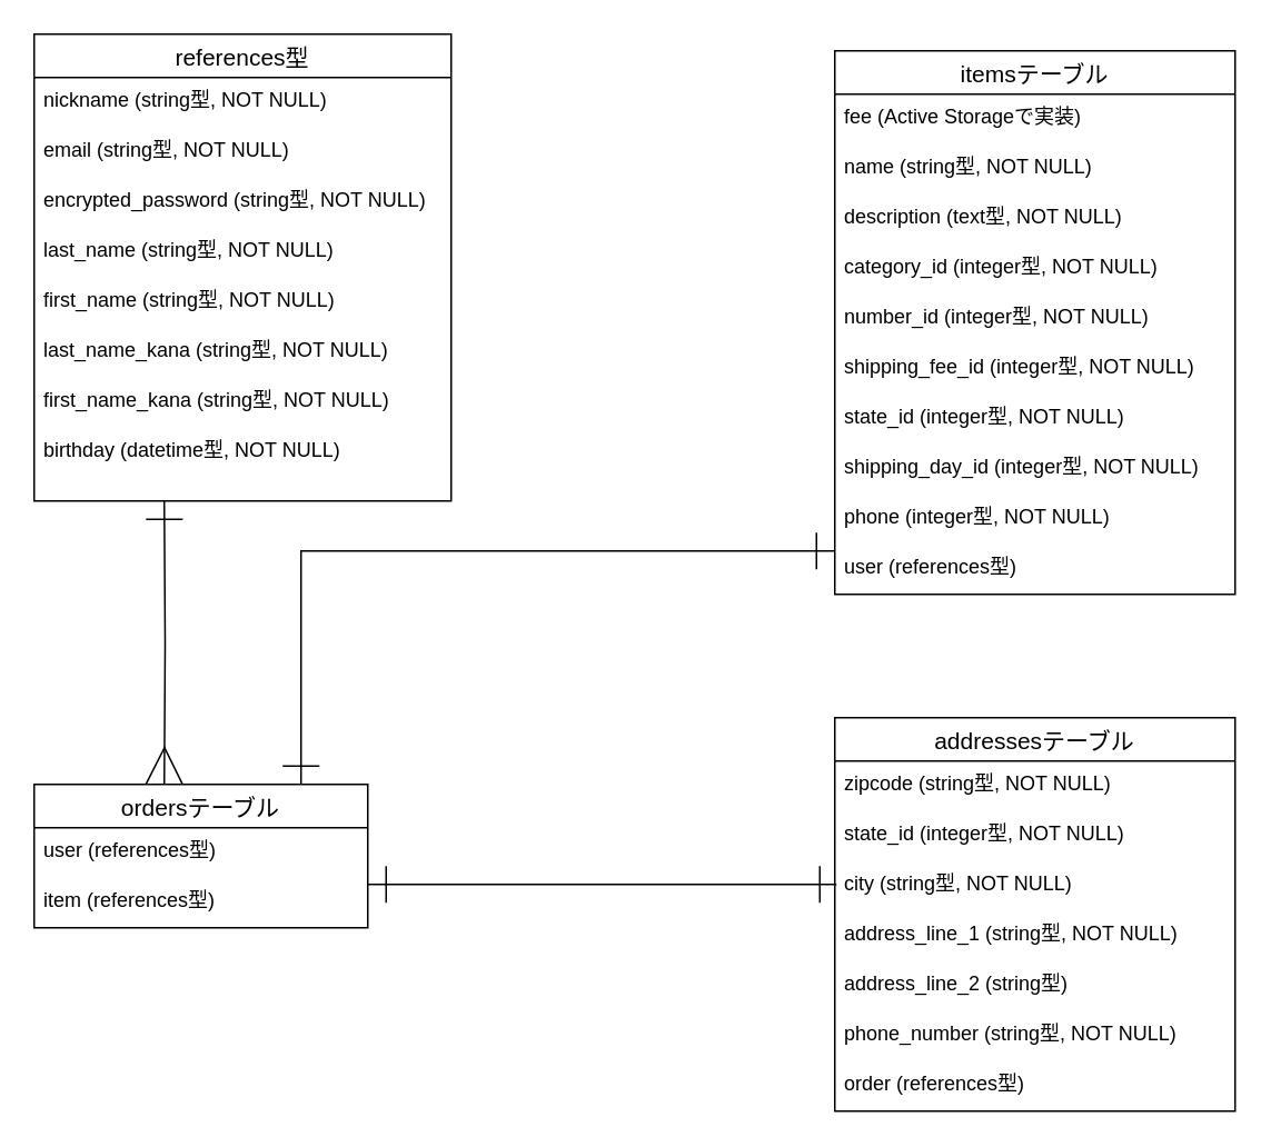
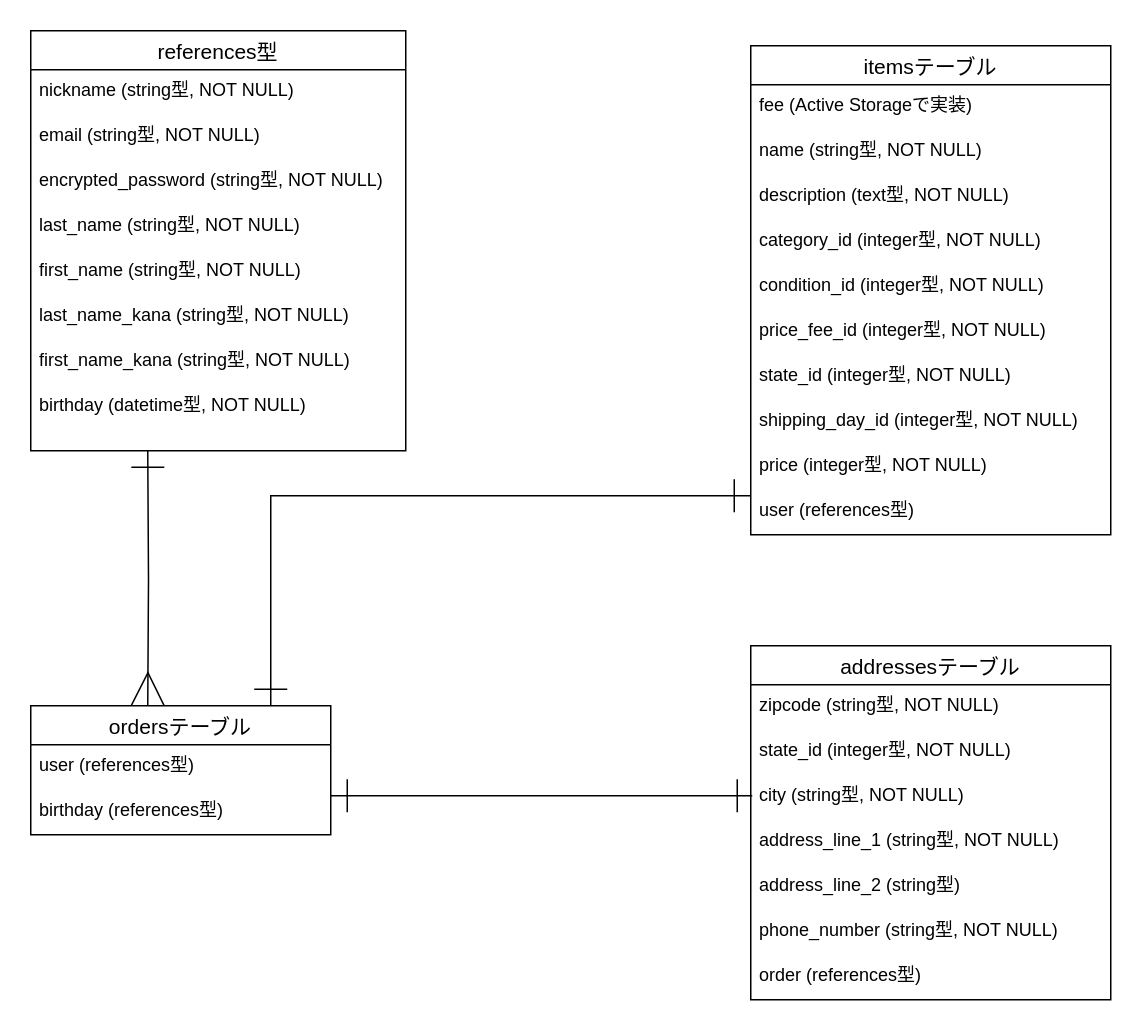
- <mxCell id="19" value="number_id (integer型, NOT NULL)" style="text;strokeColor=none;fillColor=none;spacingLeft=4;spacingRight=4;overflow=hidden;rotatable=0;points=[[0,0.5],[1,0.5]];portConstraint=eastwest;fontSize=12;" parent="14" vertex="1"><mxGeometry y="146" width="240" height="30" as="geometry" /></mxCell>
+ <mxCell id="19" value="condition_id (integer型, NOT NULL)" style="text;strokeColor=none;fillColor=none;spacingLeft=4;spacingRight=4;overflow=hidden;rotatable=0;points=[[0,0.5],[1,0.5]];portConstraint=eastwest;fontSize=12;" parent="14" vertex="1"><mxGeometry y="146" width="240" height="30" as="geometry" /></mxCell>
- <mxCell id="20" value="shipping_fee_id (integer型, NOT NULL)" style="text;strokeColor=none;fillColor=none;spacingLeft=4;spacingRight=4;overflow=hidden;rotatable=0;points=[[0,0.5],[1,0.5]];portConstraint=eastwest;fontSize=12;" parent="14" vertex="1"><mxGeometry y="176" width="240" height="30" as="geometry" /></mxCell>
+ <mxCell id="20" value="price_fee_id (integer型, NOT NULL)" style="text;strokeColor=none;fillColor=none;spacingLeft=4;spacingRight=4;overflow=hidden;rotatable=0;points=[[0,0.5],[1,0.5]];portConstraint=eastwest;fontSize=12;" parent="14" vertex="1"><mxGeometry y="176" width="240" height="30" as="geometry" /></mxCell>
- <mxCell id="23" value="phone (integer型, NOT NULL)" style="text;strokeColor=none;fillColor=none;spacingLeft=4;spacingRight=4;overflow=hidden;rotatable=0;points=[[0,0.5],[1,0.5]];portConstraint=eastwest;fontSize=12;" parent="14" vertex="1"><mxGeometry y="266" width="240" height="30" as="geometry" /></mxCell>
+ <mxCell id="23" value="price (integer型, NOT NULL)" style="text;strokeColor=none;fillColor=none;spacingLeft=4;spacingRight=4;overflow=hidden;rotatable=0;points=[[0,0.5],[1,0.5]];portConstraint=eastwest;fontSize=12;" parent="14" vertex="1"><mxGeometry y="266" width="240" height="30" as="geometry" /></mxCell>
- <mxCell id="13" value="item (references型)" style="text;strokeColor=none;fillColor=none;spacingLeft=4;spacingRight=4;overflow=hidden;rotatable=0;points=[[0,0.5],[1,0.5]];portConstraint=eastwest;fontSize=12;" parent="11" vertex="1"><mxGeometry y="56" width="200" height="30" as="geometry" /></mxCell>
+ <mxCell id="13" value="birthday (references型)" style="text;strokeColor=none;fillColor=none;spacingLeft=4;spacingRight=4;overflow=hidden;rotatable=0;points=[[0,0.5],[1,0.5]];portConstraint=eastwest;fontSize=12;" parent="11" vertex="1"><mxGeometry y="56" width="200" height="30" as="geometry" /></mxCell>
